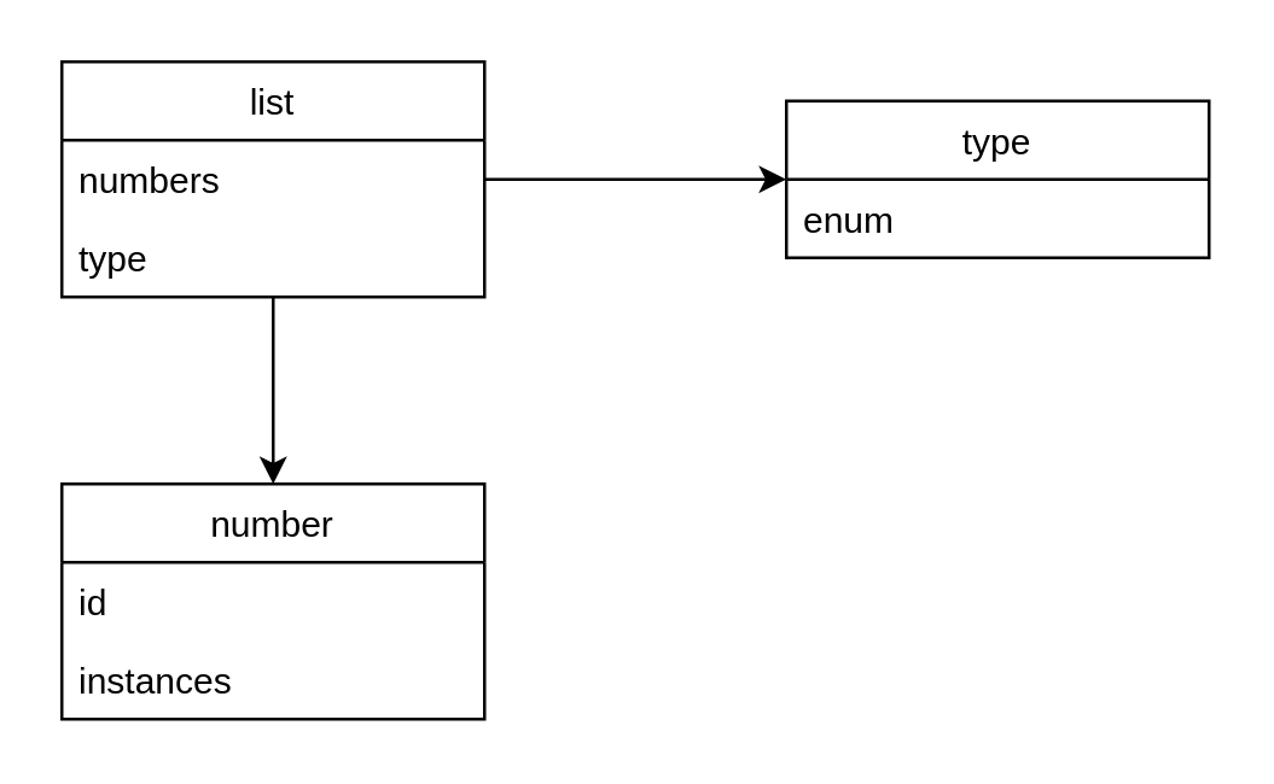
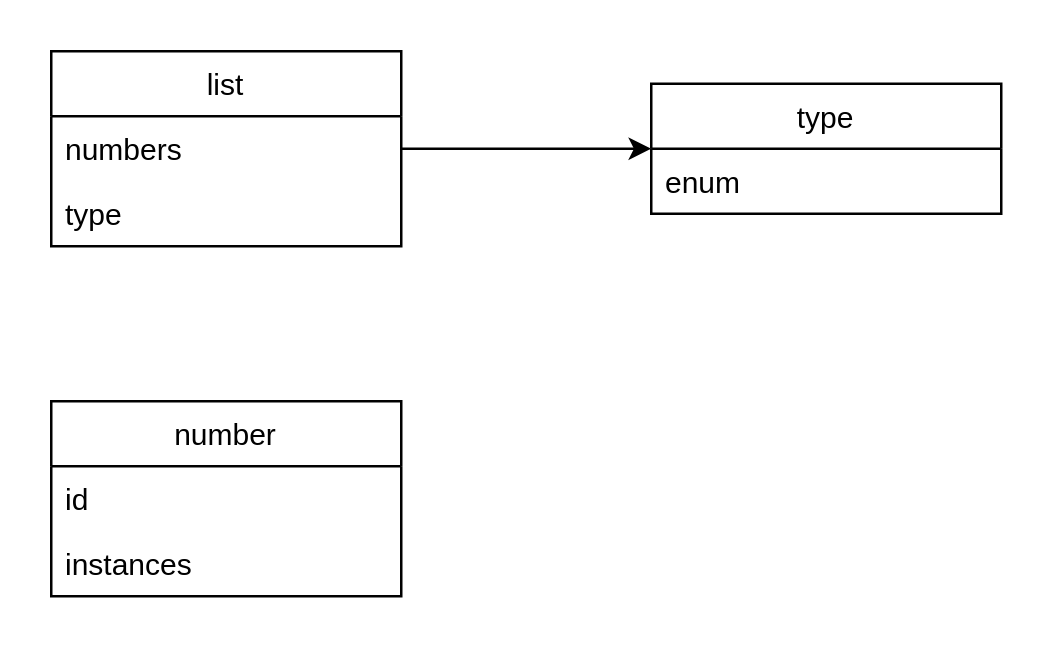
- <mxCell id="10" value="" style="endArrow=classic;html=1;rounded=0;" edge="1" parent="1" source="5" target="2"><mxGeometry width="50" height="50" relative="1" as="geometry"><mxPoint x="-80" y="520" as="sourcePoint" /><mxPoint x="-30" y="470" as="targetPoint" /></mxGeometry></mxCell>
